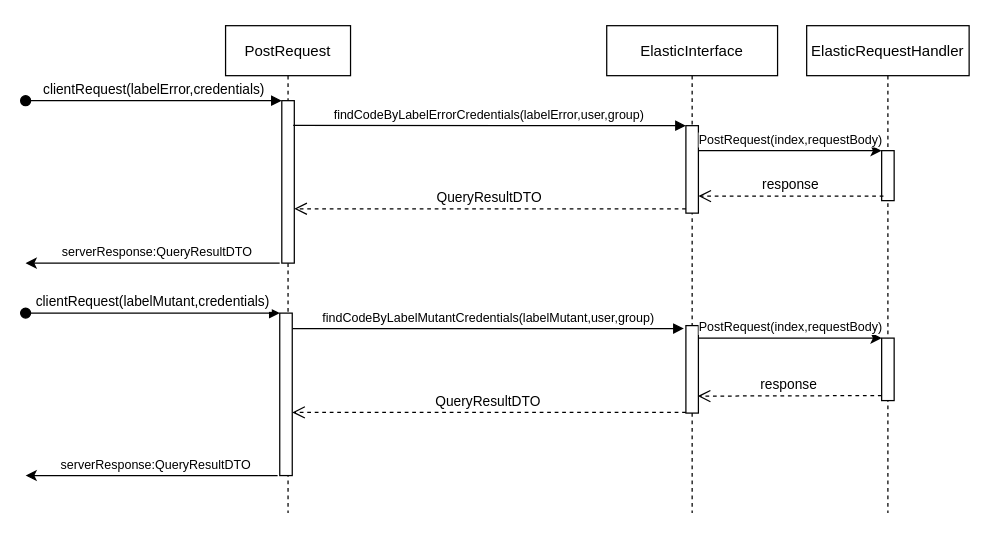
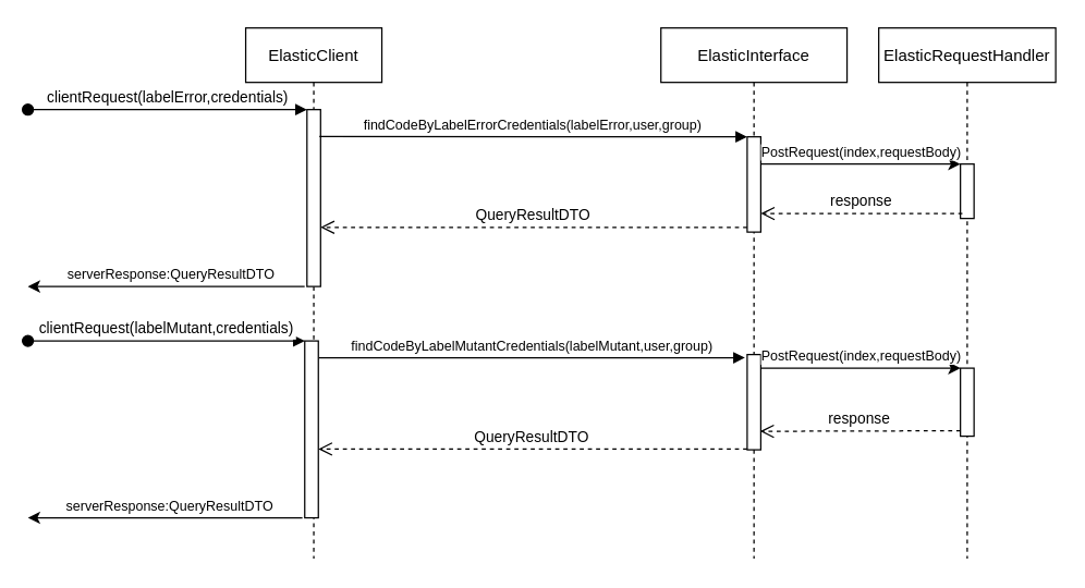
- <mxCell id="2" value="PostRequest" style="shape=umlLifeline;perimeter=lifelinePerimeter;container=1;collapsible=0;recursiveResize=0;rounded=0;shadow=0;strokeWidth=1;" parent="1" vertex="1"><mxGeometry x="180" y="20" width="100" height="390" as="geometry" /></mxCell>
+ <mxCell id="2" value="ElasticClient" style="shape=umlLifeline;perimeter=lifelinePerimeter;container=1;collapsible=0;recursiveResize=0;rounded=0;shadow=0;strokeWidth=1;" parent="1" vertex="1"><mxGeometry x="180" y="20" width="100" height="390" as="geometry" /></mxCell>
